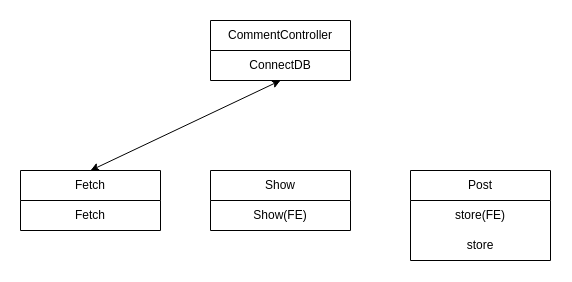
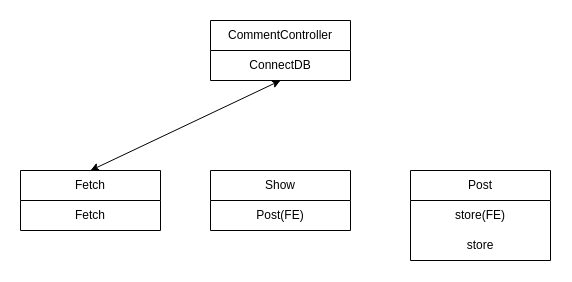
- <mxCell id="10" value="Show(FE)" style="text;html=1;strokeColor=none;fillColor=none;align=center;verticalAlign=middle;whiteSpace=wrap;rounded=0;" parent="9" vertex="1"><mxGeometry y="30" width="140" height="30" as="geometry" /></mxCell>
+ <mxCell id="10" value="Post(FE)" style="text;html=1;strokeColor=none;fillColor=none;align=center;verticalAlign=middle;whiteSpace=wrap;rounded=0;" parent="9" vertex="1"><mxGeometry y="30" width="140" height="30" as="geometry" /></mxCell>
